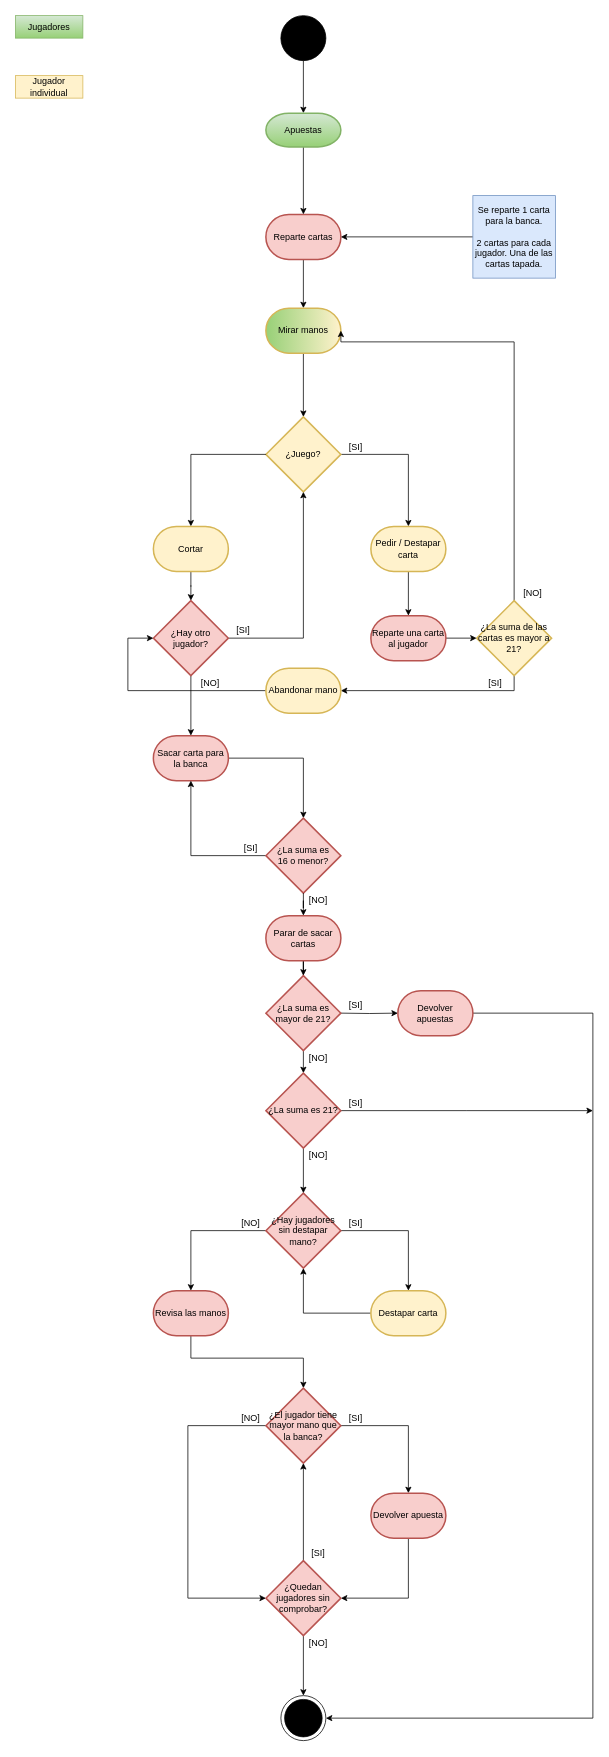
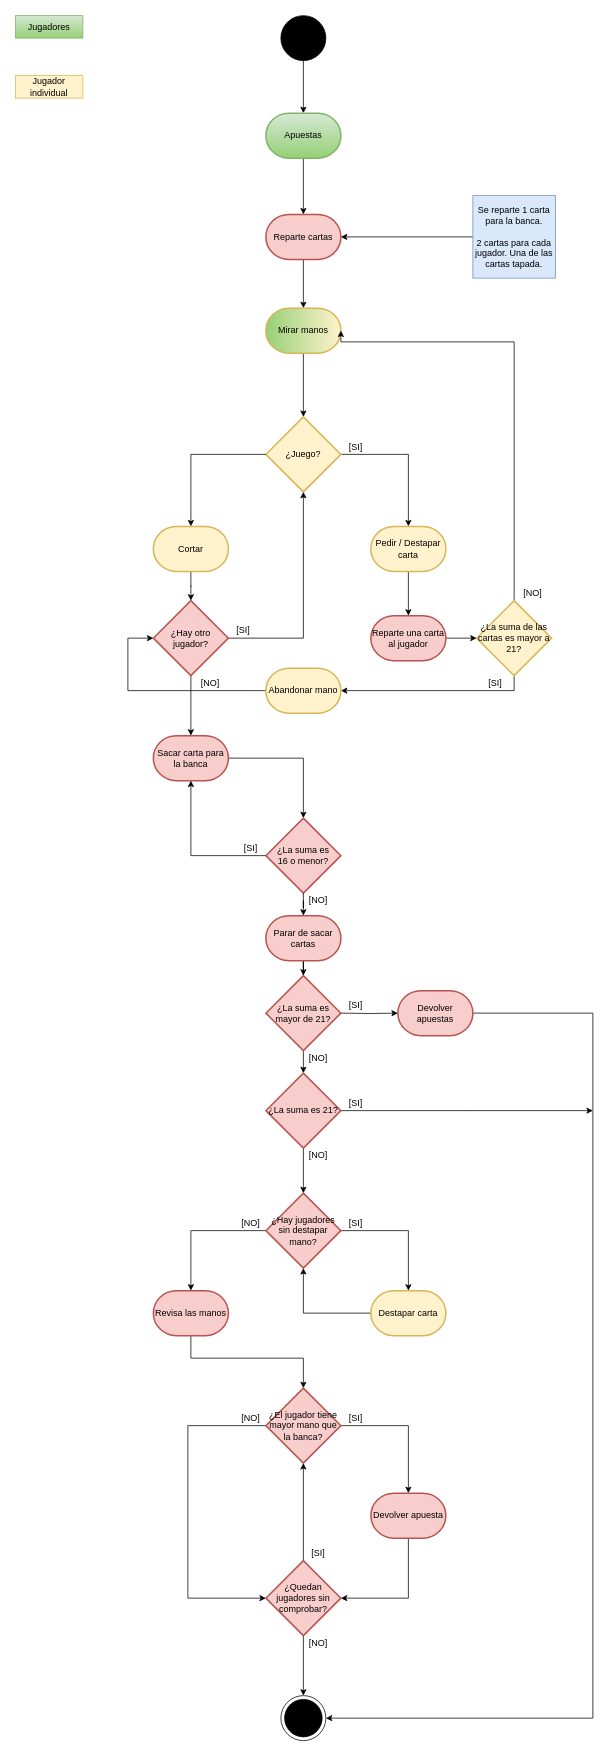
- <mxCell id="20" value="Apuestas" style="strokeWidth=2;html=1;shape=mxgraph.flowchart.terminator;whiteSpace=wrap;fillColor=#d5e8d4;strokeColor=#82b366;gradientColor=#97d077;" parent="1" vertex="1"><mxGeometry x="354" y="150" width="100" height="45" as="geometry" /></mxCell>
+ <mxCell id="20" value="Apuestas" style="strokeWidth=2;html=1;shape=mxgraph.flowchart.terminator;whiteSpace=wrap;fillColor=#d5e8d4;strokeColor=#82b366;gradientColor=#97d077;" parent="1" vertex="1"><mxGeometry x="354" y="150" width="100" height="60" as="geometry" /></mxCell>
